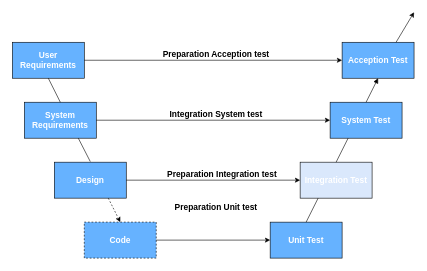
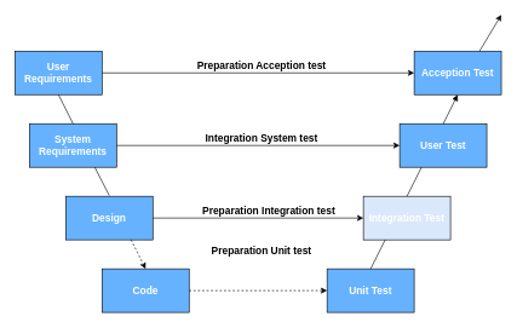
- <mxCell id="8" value="&lt;b style=&quot;font-size: 14px;&quot;&gt;&lt;font color=&quot;#ffffff&quot; style=&quot;font-size: 14px;&quot;&gt;System Test&lt;/font&gt;&lt;/b&gt;" style="rounded=0;whiteSpace=wrap;html=1;fillColor=#66B2FF;fontSize=14;" vertex="1" parent="1"><mxGeometry x="550" y="170" width="120" height="60" as="geometry" /></mxCell>
+ <mxCell id="8" value="&lt;b style=&quot;font-size: 14px;&quot;&gt;&lt;font color=&quot;#ffffff&quot; style=&quot;font-size: 14px;&quot;&gt;User Test&lt;/font&gt;&lt;/b&gt;" style="rounded=0;whiteSpace=wrap;html=1;fillColor=#66B2FF;fontSize=14;" vertex="1" parent="1"><mxGeometry x="550" y="170" width="120" height="60" as="geometry" /></mxCell>
- <mxCell id="5" value="&lt;b style=&quot;font-size: 14px;&quot;&gt;&lt;font color=&quot;#ffffff&quot; style=&quot;font-size: 14px;&quot;&gt;Code&lt;/font&gt;&lt;/b&gt;" style="rounded=0;whiteSpace=wrap;html=1;fillColor=#66B2FF;fontSize=14;dashed=1;" vertex="1" parent="1"><mxGeometry x="140" y="370" width="120" height="60" as="geometry" /></mxCell>
+ <mxCell id="5" value="&lt;b style=&quot;font-size: 14px;&quot;&gt;&lt;font color=&quot;#ffffff&quot; style=&quot;font-size: 14px;&quot;&gt;Code&lt;/font&gt;&lt;/b&gt;" style="rounded=0;whiteSpace=wrap;html=1;fillColor=#66B2FF;fontSize=14;" vertex="1" parent="1"><mxGeometry x="140" y="370" width="120" height="60" as="geometry" /></mxCell>
- <mxCell id="22" value="" style="endArrow=classic;html=1;fontSize=14;exitX=1;exitY=0.5;exitDx=0;exitDy=0;" edge="1" parent="1" source="5" target="6"><mxGeometry width="50" height="50" relative="1" as="geometry"><mxPoint x="160" y="130" as="sourcePoint" /><mxPoint x="600" y="130" as="targetPoint" /></mxGeometry></mxCell>
+ <mxCell id="22" value="" style="endArrow=classic;html=1;fontSize=14;exitX=1;exitY=0.5;exitDx=0;exitDy=0;dashed=1;" edge="1" parent="1" source="5" target="6"><mxGeometry width="50" height="50" relative="1" as="geometry"><mxPoint x="160" y="130" as="sourcePoint" /><mxPoint x="600" y="130" as="targetPoint" /></mxGeometry></mxCell>
